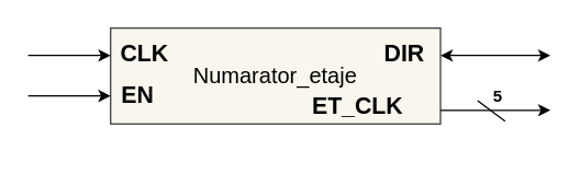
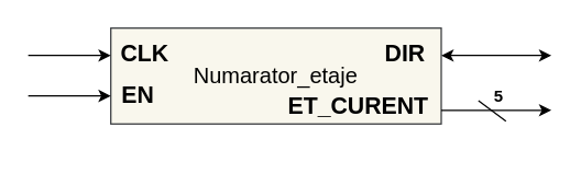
- <mxCell id="9" value="&lt;font color=&quot;#000000&quot;&gt;&lt;span style=&quot;font-size: 17px;&quot;&gt;&lt;b&gt;ET_CLK&lt;/b&gt;&lt;/span&gt;&lt;/font&gt;" style="text;html=1;strokeColor=none;fillColor=none;align=center;verticalAlign=middle;whiteSpace=wrap;rounded=0;" vertex="1" parent="1"><mxGeometry x="200" y="50" width="120" height="55" as="geometry" /></mxCell>
+ <mxCell id="9" value="&lt;font color=&quot;#000000&quot;&gt;&lt;span style=&quot;font-size: 17px;&quot;&gt;&lt;b&gt;ET_CURENT&lt;/b&gt;&lt;/span&gt;&lt;/font&gt;" style="text;html=1;strokeColor=none;fillColor=none;align=center;verticalAlign=middle;whiteSpace=wrap;rounded=0;" vertex="1" parent="1"><mxGeometry x="200" y="50" width="120" height="55" as="geometry" /></mxCell>
